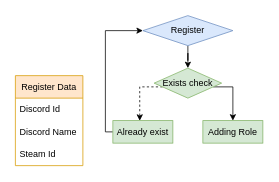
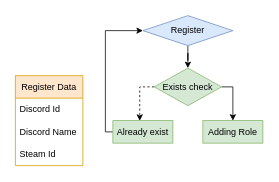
- <mxCell id="13" value="Exists check" style="rhombus;whiteSpace=wrap;html=1;fillColor=#d5e8d4;strokeColor=#82b366;" vertex="1" parent="1"><mxGeometry x="205" y="90" width="90" height="40" as="geometry" /></mxCell>
+ <mxCell id="13" value="Exists check" style="rhombus;whiteSpace=wrap;html=1;fillColor=#d5e8d4;strokeColor=#82b366;" vertex="1" parent="1"><mxGeometry x="205" y="90" width="90" height="50" as="geometry" /></mxCell>
